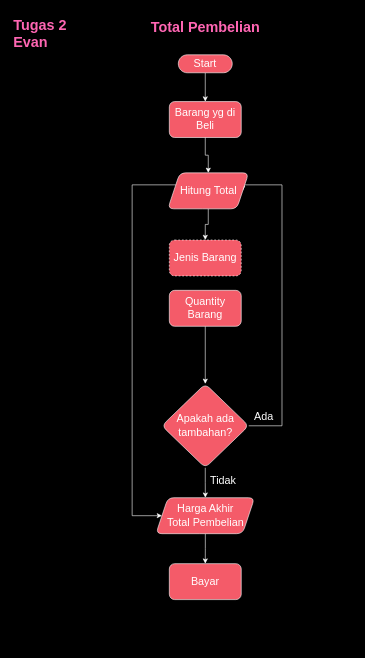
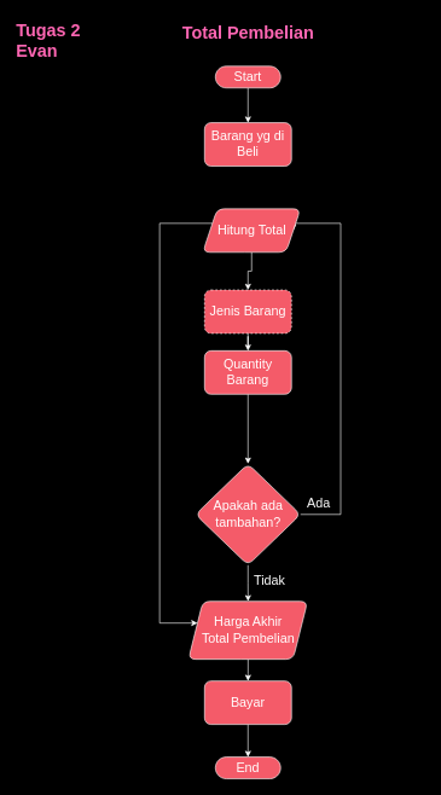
- <mxCell id="4" value="" style="edgeStyle=orthogonalEdgeStyle;rounded=0;orthogonalLoop=1;jettySize=auto;html=1;strokeColor=#FFFFFF;" edge="1" parent="1" source="5" target="14"><mxGeometry relative="1" as="geometry" /></mxCell>
+ <mxCell id="15" value="" style="edgeStyle=orthogonalEdgeStyle;rounded=0;orthogonalLoop=1;jettySize=auto;html=1;strokeColor=#FFFFFF;" edge="1" parent="1" source="16" target="18"><mxGeometry relative="1" as="geometry" /></mxCell>
- <mxCell id="20" value="&lt;span style=&quot;font-size: 18px;&quot;&gt;Harga Akhir&lt;br&gt;Total Pembelian&lt;br&gt;&lt;/span&gt;" style="shape=parallelogram;perimeter=parallelogramPerimeter;whiteSpace=wrap;html=1;fixedSize=1;rounded=1;labelBackgroundColor=none;fillColor=#F45B69;strokeColor=#FFFFFF;fontColor=#FFFFFF;" vertex="1" parent="1"><mxGeometry x="259.75" y="829" width="164.5" height="60" as="geometry" /></mxCell>
+ <mxCell id="20" value="&lt;span style=&quot;font-size: 18px;&quot;&gt;Harga Akhir&lt;br&gt;Total Pembelian&lt;br&gt;&lt;/span&gt;" style="shape=parallelogram;perimeter=parallelogramPerimeter;whiteSpace=wrap;html=1;fixedSize=1;rounded=1;labelBackgroundColor=none;fillColor=#F45B69;strokeColor=#FFFFFF;fontColor=#FFFFFF;" vertex="1" parent="1"><mxGeometry x="259.75" y="829" width="164.5" height="80" as="geometry" /></mxCell>
+ <mxCell id="22" value="" style="edgeStyle=orthogonalEdgeStyle;rounded=0;orthogonalLoop=1;jettySize=auto;html=1;strokeColor=#FFFFFF;" edge="1" parent="1" source="23" target="10"><mxGeometry relative="1" as="geometry" /></mxCell>
+ <mxCell id="10" value="&lt;font style=&quot;font-size: 18px;&quot;&gt;End&lt;/font&gt;" style="html=1;dashed=0;whiteSpace=wrap;shape=mxgraph.dfd.start;rounded=1;labelBackgroundColor=none;fillColor=#F45B69;strokeColor=#FFFFFF;fontColor=#FFFFFF;" parent="1" vertex="1"><mxGeometry x="297" y="1044" width="90" height="30" as="geometry" /></mxCell>
